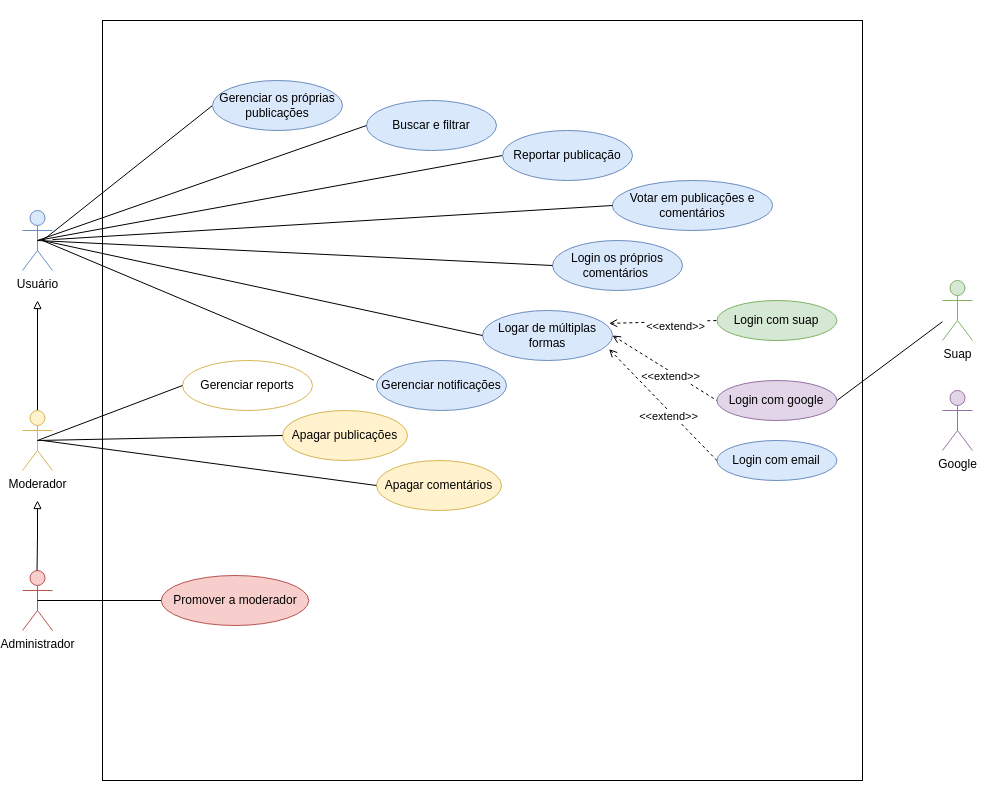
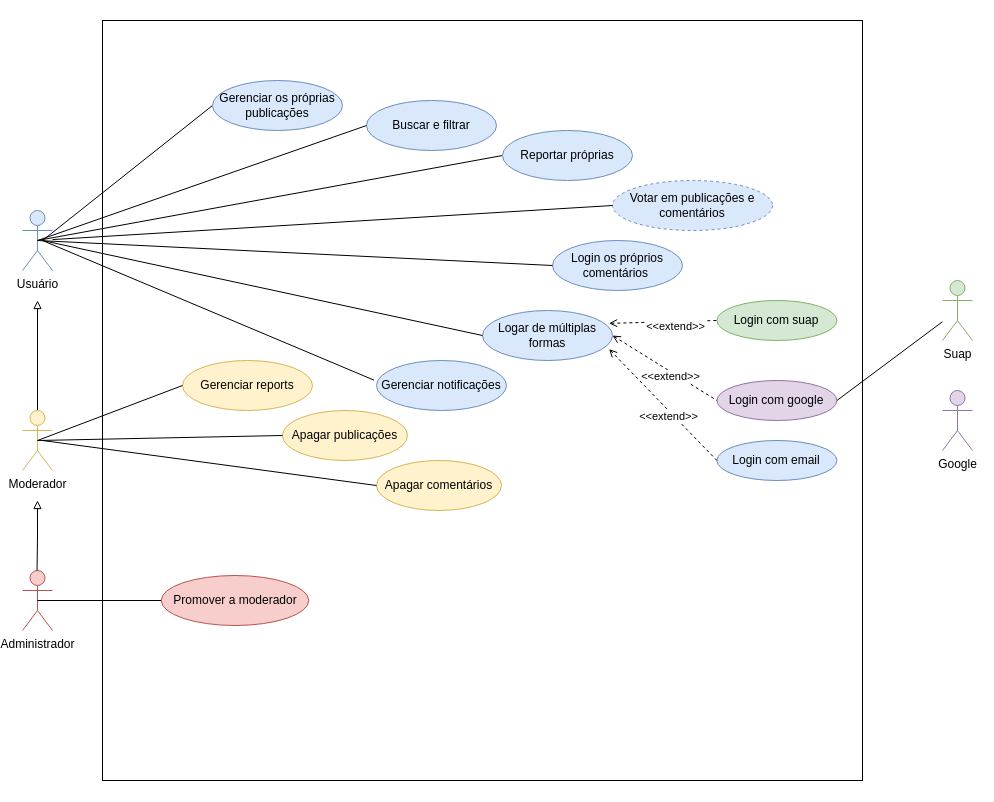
- <mxCell id="3" value="Reportar publicação" style="ellipse;whiteSpace=wrap;html=1;fillColor=#dae8fc;strokeColor=#6c8ebf;" vertex="1" parent="1"><mxGeometry x="500" y="130" width="130" height="50" as="geometry" /></mxCell>
+ <mxCell id="3" value="Reportar próprias" style="ellipse;whiteSpace=wrap;html=1;fillColor=#dae8fc;strokeColor=#6c8ebf;" vertex="1" parent="1"><mxGeometry x="500" y="130" width="130" height="50" as="geometry" /></mxCell>
- <mxCell id="11" value="Votar em publicações e comentários" style="ellipse;whiteSpace=wrap;html=1;fillColor=#dae8fc;strokeColor=#6c8ebf;" vertex="1" parent="1"><mxGeometry x="610" y="180" width="160" height="50" as="geometry" /></mxCell>
+ <mxCell id="11" value="Votar em publicações e comentários" style="ellipse;whiteSpace=wrap;html=1;fillColor=#dae8fc;strokeColor=#6c8ebf;dashed=1;" vertex="1" parent="1"><mxGeometry x="610" y="180" width="160" height="50" as="geometry" /></mxCell>
- <mxCell id="14" value="Gerenciar reports" style="ellipse;whiteSpace=wrap;html=1;fillColor=#ffffff;strokeColor=#d6b656;" vertex="1" parent="1"><mxGeometry x="180" y="360" width="130" height="50" as="geometry" /></mxCell>
+ <mxCell id="14" value="Gerenciar reports" style="ellipse;whiteSpace=wrap;html=1;fillColor=#fff2cc;strokeColor=#d6b656;" vertex="1" parent="1"><mxGeometry x="180" y="360" width="130" height="50" as="geometry" /></mxCell>
